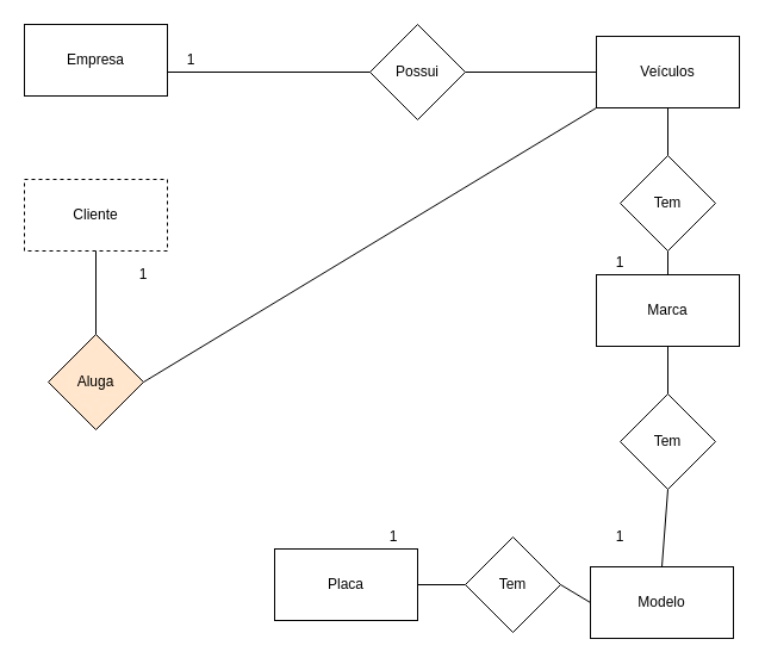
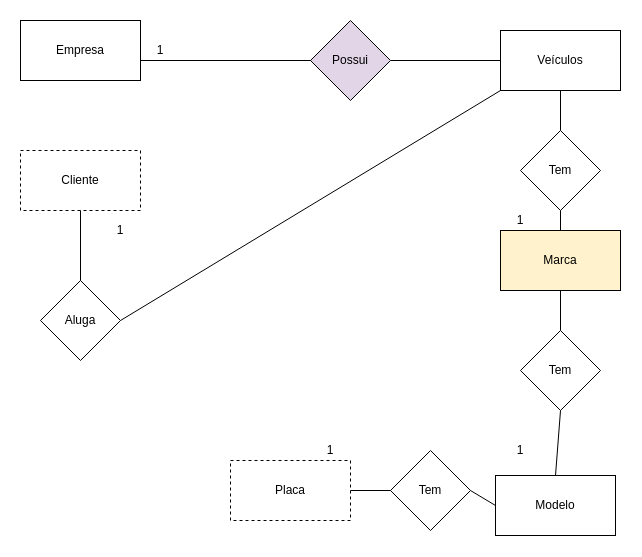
- <mxCell id="4" value="Possui" style="rhombus;whiteSpace=wrap;html=1;" vertex="1" parent="1"><mxGeometry x="310" y="20" width="80" height="80" as="geometry" /></mxCell>
+ <mxCell id="4" value="Possui" style="rhombus;whiteSpace=wrap;html=1;fillColor=#e1d5e7;" vertex="1" parent="1"><mxGeometry x="310" y="20" width="80" height="80" as="geometry" /></mxCell>
- <mxCell id="10" value="Marca" style="rounded=0;whiteSpace=wrap;html=1;" vertex="1" parent="1"><mxGeometry x="500" y="230" width="120" height="60" as="geometry" /></mxCell>
+ <mxCell id="10" value="Marca" style="rounded=0;whiteSpace=wrap;html=1;fillColor=#fff2cc;" vertex="1" parent="1"><mxGeometry x="500" y="230" width="120" height="60" as="geometry" /></mxCell>
- <mxCell id="24" value="Aluga" style="rhombus;whiteSpace=wrap;html=1;fillColor=#ffe6cc;" vertex="1" parent="1"><mxGeometry x="40" y="280" width="80" height="80" as="geometry" /></mxCell>
+ <mxCell id="24" value="Aluga" style="rhombus;whiteSpace=wrap;html=1;" vertex="1" parent="1"><mxGeometry x="40" y="280" width="80" height="80" as="geometry" /></mxCell>
- <mxCell id="11" value="Placa" style="rounded=0;whiteSpace=wrap;html=1;" vertex="1" parent="1"><mxGeometry x="230" y="460" width="120" height="60" as="geometry" /></mxCell>
+ <mxCell id="11" value="Placa" style="rounded=0;whiteSpace=wrap;html=1;dashed=1;" vertex="1" parent="1"><mxGeometry x="230" y="460" width="120" height="60" as="geometry" /></mxCell>
